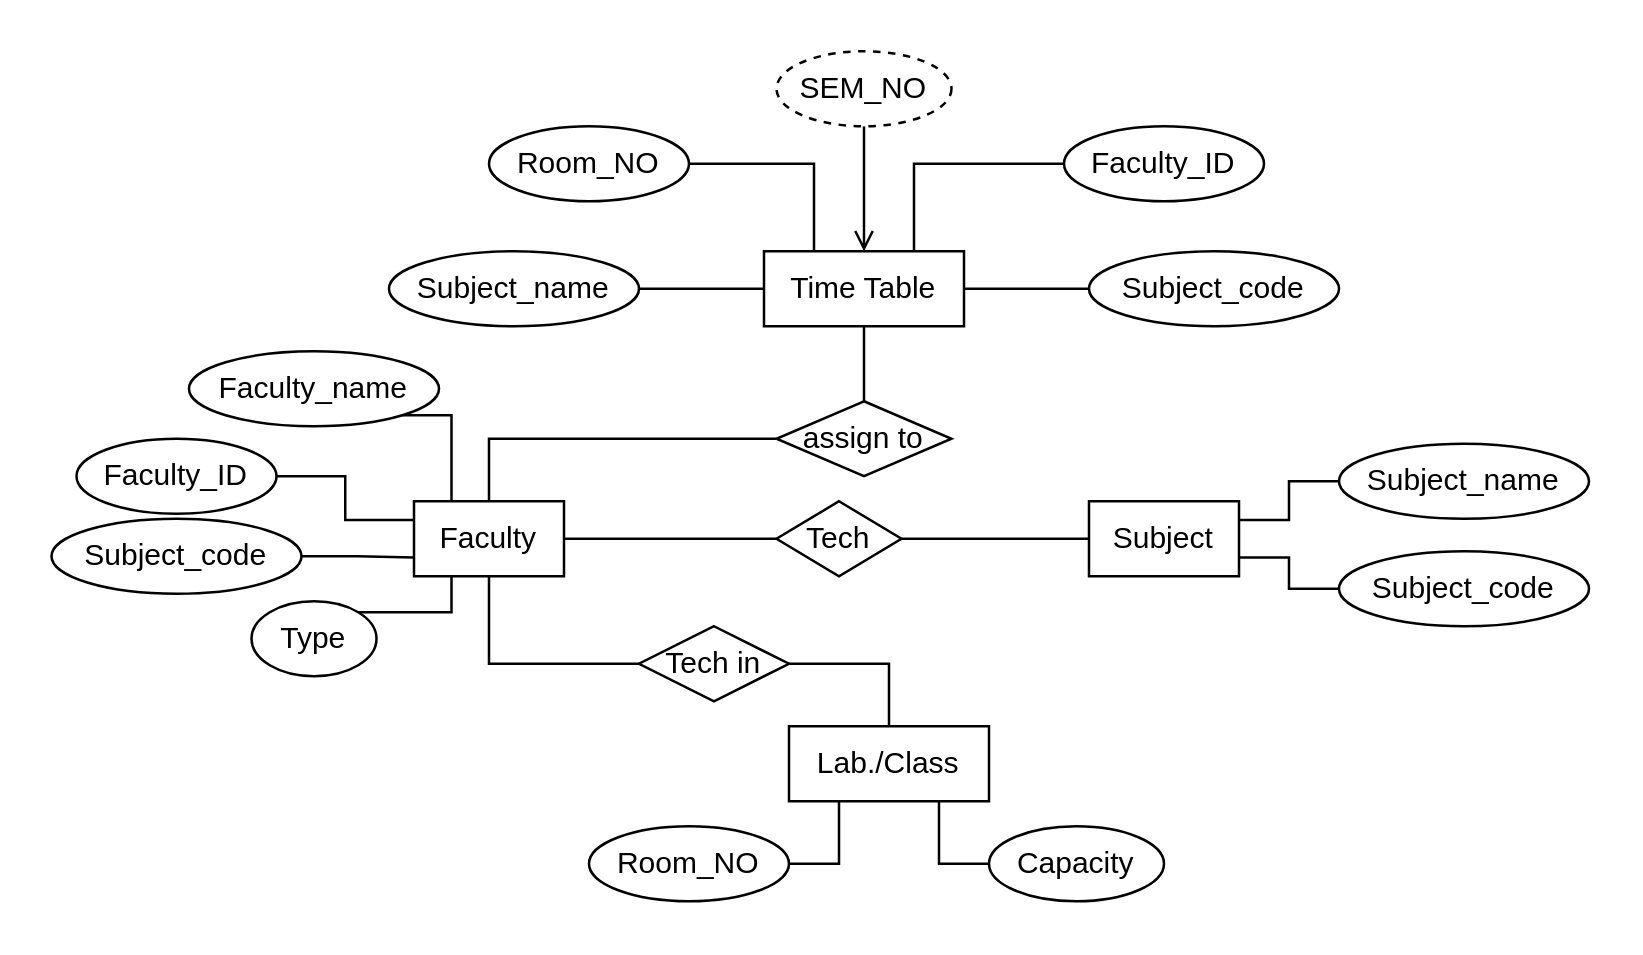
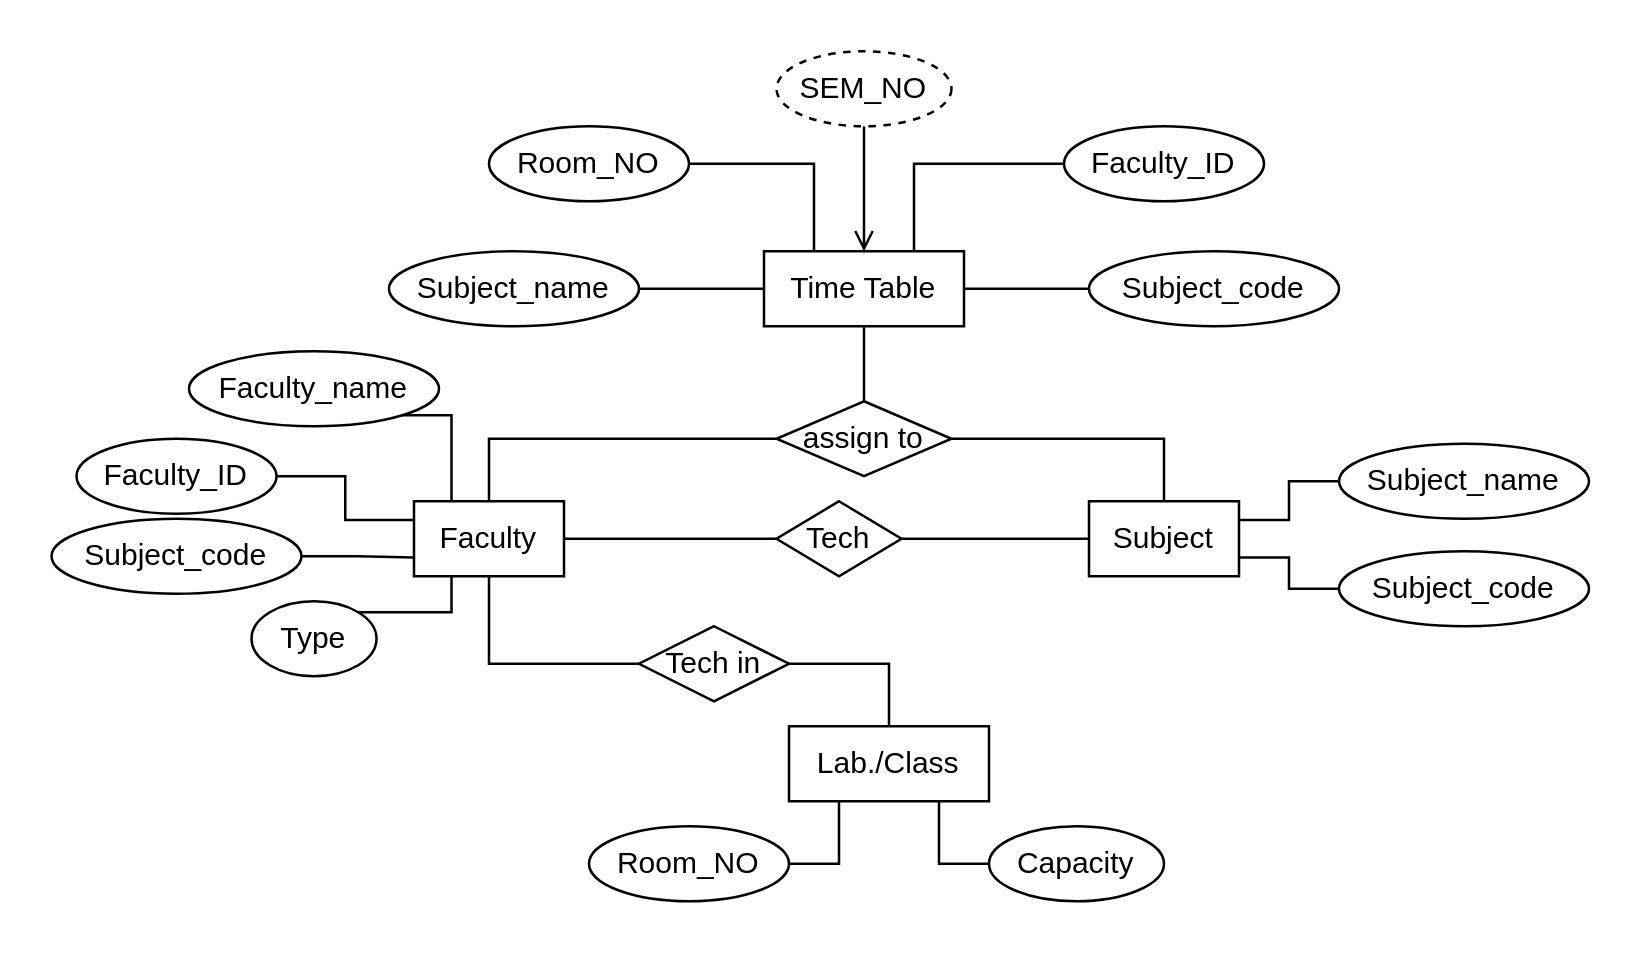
+ <mxCell id="14" style="edgeStyle=orthogonalEdgeStyle;rounded=0;orthogonalLoop=1;jettySize=auto;html=1;exitX=1;exitY=0.5;exitDx=0;exitDy=0;entryX=0.5;entryY=0;entryDx=0;entryDy=0;fontFamily=Helvetica;fontSize=12;startArrow=none;startFill=0;endArrow=none;endFill=0;" edge="1" parent="1" source="15" target="32"><mxGeometry relative="1" as="geometry" /></mxCell>
